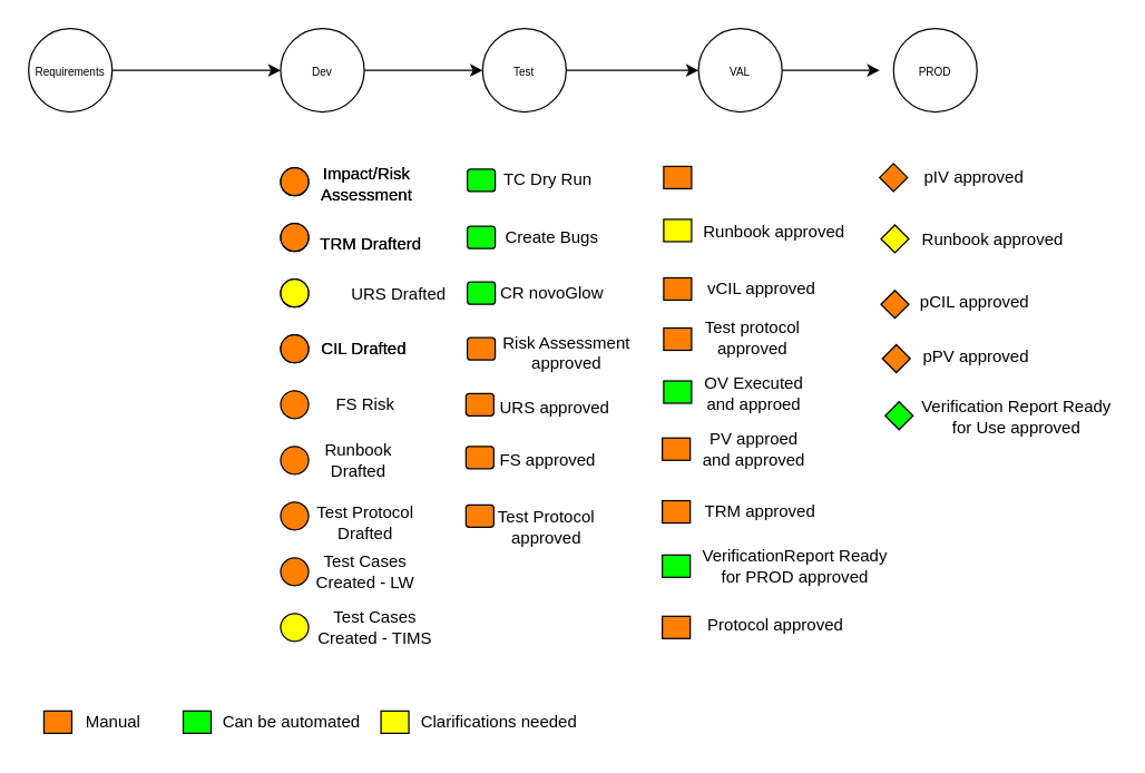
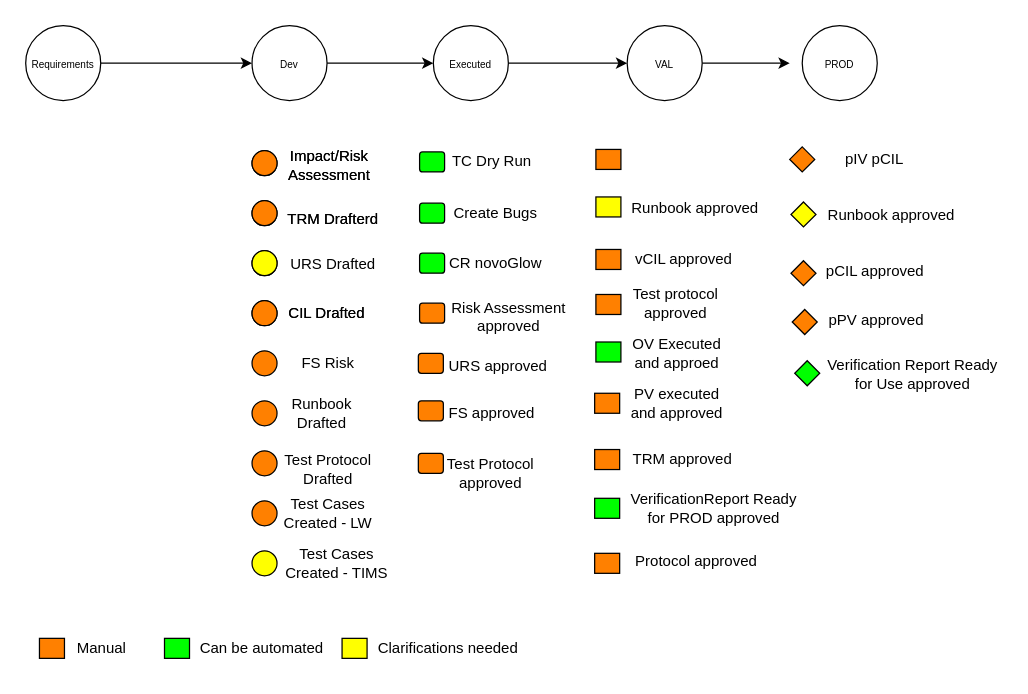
- <mxCell id="10" value="&lt;font style=&quot;font-size: 8px;&quot;&gt;Test&lt;/font&gt;" style="text;html=1;strokeColor=none;fillColor=none;align=center;verticalAlign=middle;whiteSpace=wrap;rounded=0;" parent="1" vertex="1"><mxGeometry x="346" y="35" width="60" height="30" as="geometry" /></mxCell>
+ <mxCell id="10" value="&lt;font style=&quot;font-size: 8px;&quot;&gt;Executed&lt;/font&gt;" style="text;html=1;strokeColor=none;fillColor=none;align=center;verticalAlign=middle;whiteSpace=wrap;rounded=0;" parent="1" vertex="1"><mxGeometry x="346" y="35" width="60" height="30" as="geometry" /></mxCell>
- <mxCell id="73" value="pIV approved" style="text;html=1;strokeColor=none;fillColor=none;align=center;verticalAlign=middle;whiteSpace=wrap;rounded=0;" vertex="1" parent="1"><mxGeometry x="659" y="112" width="80" height="30" as="geometry" /></mxCell>
+ <mxCell id="73" value="pIV pCIL" style="text;html=1;strokeColor=none;fillColor=none;align=center;verticalAlign=middle;whiteSpace=wrap;rounded=0;" vertex="1" parent="1"><mxGeometry x="659" y="112" width="80" height="30" as="geometry" /></mxCell>
- <mxCell id="27" value="URS Drafted" style="text;html=1;strokeColor=none;fillColor=none;align=center;verticalAlign=middle;whiteSpace=wrap;rounded=0;" vertex="1" parent="1"><mxGeometry x="249" y="196" width="74" height="30" as="geometry" /></mxCell>
+ <mxCell id="27" value="URS Drafted" style="text;html=1;strokeColor=none;fillColor=none;align=center;verticalAlign=middle;whiteSpace=wrap;rounded=0;" vertex="1" parent="1"><mxGeometry x="229" y="196" width="74" height="30" as="geometry" /></mxCell>
- <mxCell id="42" value="PV approed and approved" style="text;html=1;strokeColor=none;fillColor=none;align=center;verticalAlign=middle;whiteSpace=wrap;rounded=0;" vertex="1" parent="1"><mxGeometry x="498" y="307" width="86" height="30" as="geometry" /></mxCell>
+ <mxCell id="42" value="PV executed and approved" style="text;html=1;strokeColor=none;fillColor=none;align=center;verticalAlign=middle;whiteSpace=wrap;rounded=0;" vertex="1" parent="1"><mxGeometry x="498" y="307" width="86" height="30" as="geometry" /></mxCell>
